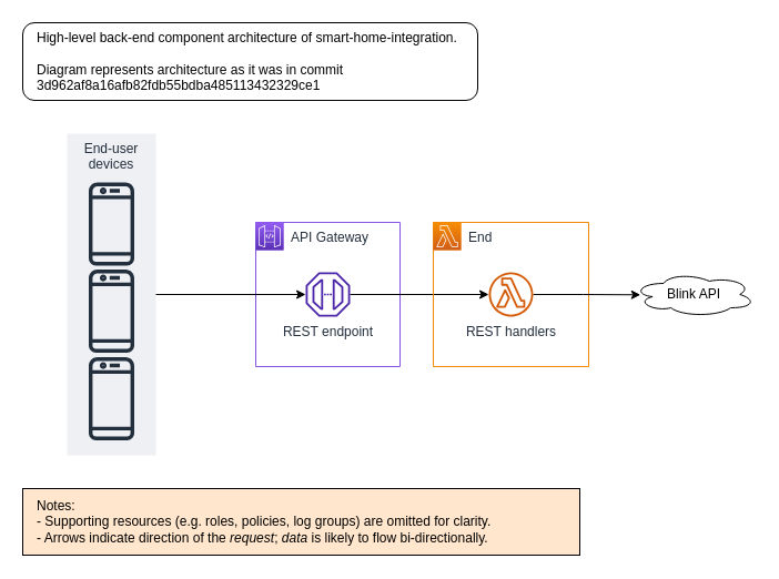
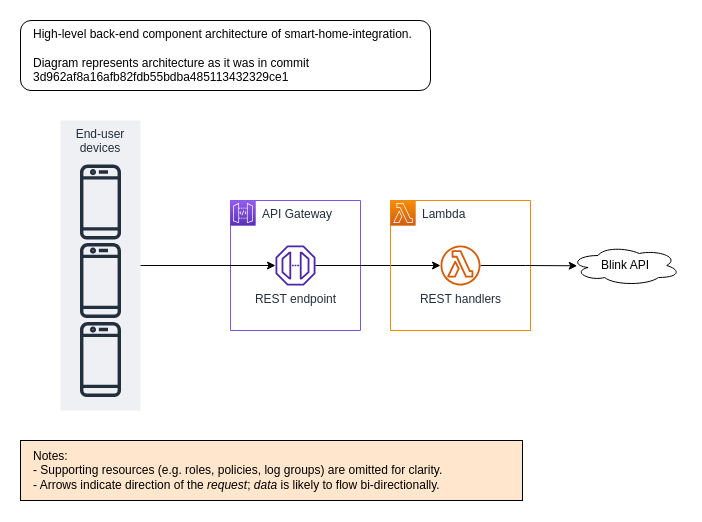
- <mxCell id="13" value="End" style="points=[[0,0],[0.25,0],[0.5,0],[0.75,0],[1,0],[1,0.25],[1,0.5],[1,0.75],[1,1],[0.75,1],[0.5,1],[0.25,1],[0,1],[0,0.75],[0,0.5],[0,0.25]];outlineConnect=0;gradientColor=none;html=1;whiteSpace=wrap;fontSize=12;fontStyle=0;container=0;pointerEvents=0;collapsible=0;recursiveResize=0;shape=mxgraph.aws4.group;grIcon=mxgraph.aws4.group_aws_cloud_alt;strokeColor=#f28806;fillColor=none;verticalAlign=top;align=left;spacingLeft=30;fontColor=#232F3E;dashed=0;" parent="1" vertex="1"><mxGeometry x="390" y="200" width="140" height="130" as="geometry" /></mxCell>
+ <mxCell id="13" value="Lambda" style="points=[[0,0],[0.25,0],[0.5,0],[0.75,0],[1,0],[1,0.25],[1,0.5],[1,0.75],[1,1],[0.75,1],[0.5,1],[0.25,1],[0,1],[0,0.75],[0,0.5],[0,0.25]];outlineConnect=0;gradientColor=none;html=1;whiteSpace=wrap;fontSize=12;fontStyle=0;container=0;pointerEvents=0;collapsible=0;recursiveResize=0;shape=mxgraph.aws4.group;grIcon=mxgraph.aws4.group_aws_cloud_alt;strokeColor=#f28806;fillColor=none;verticalAlign=top;align=left;spacingLeft=30;fontColor=#232F3E;dashed=0;" parent="1" vertex="1"><mxGeometry x="390" y="200" width="140" height="130" as="geometry" /></mxCell>
